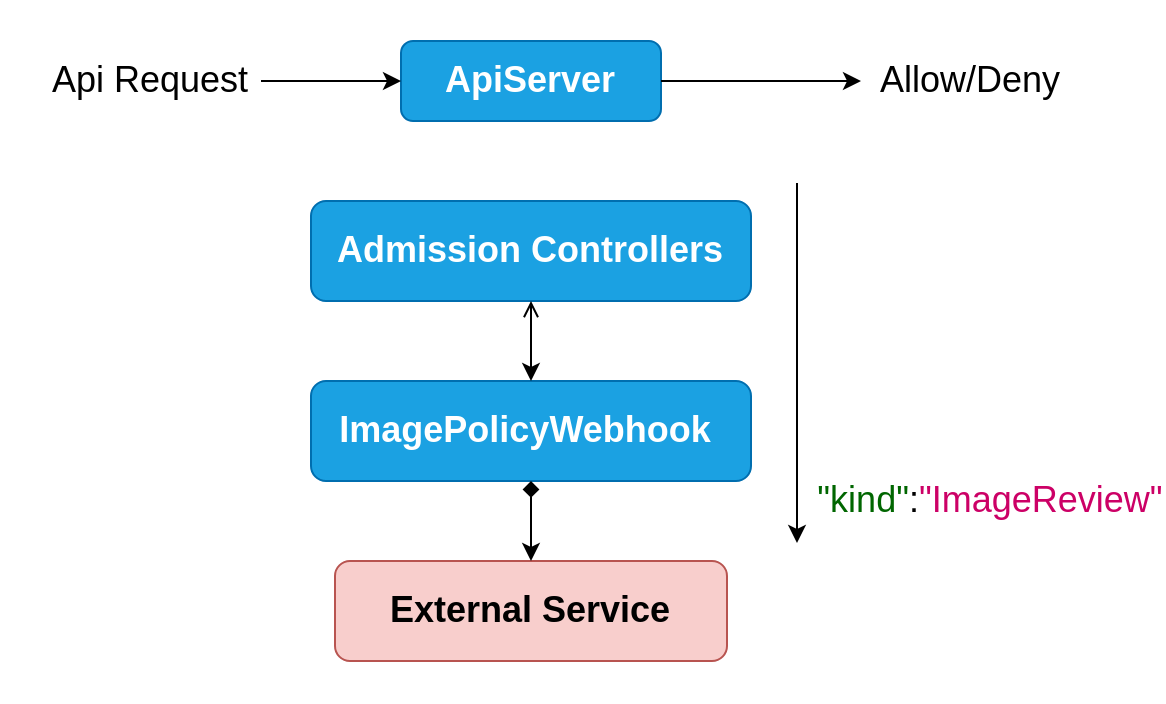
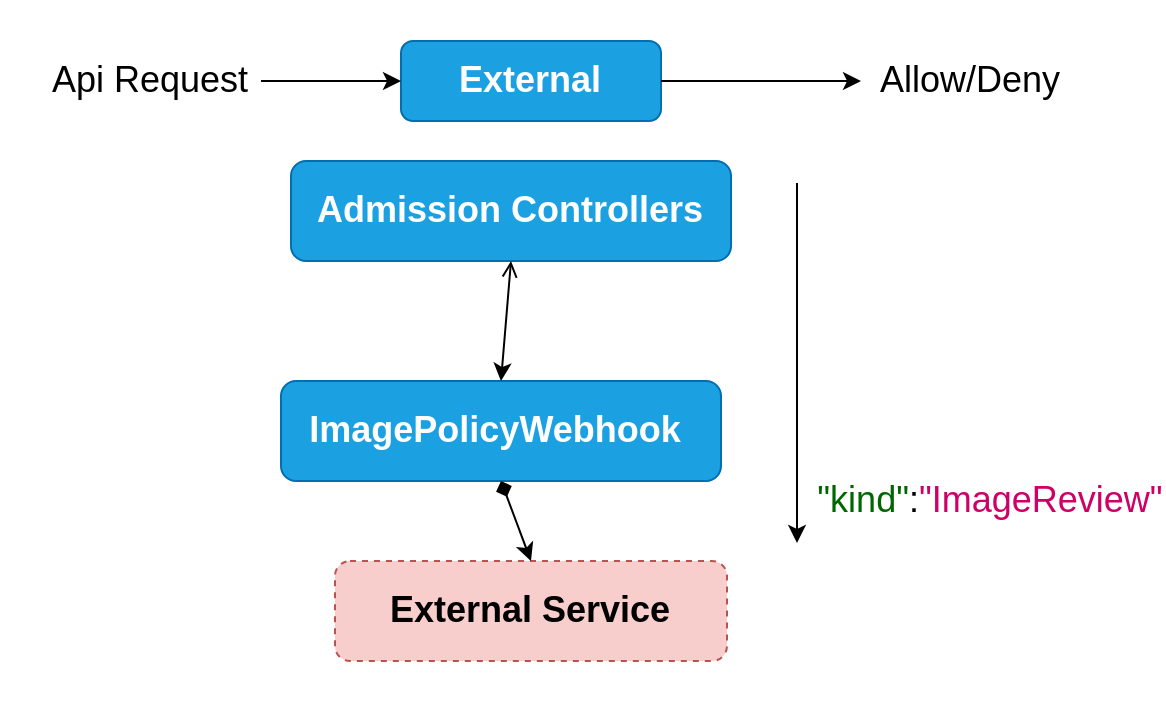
- <mxCell id="2" value="&lt;b&gt;&lt;font style=&quot;font-size: 18px&quot; color=&quot;#ffffff&quot;&gt;ApiServer&lt;/font&gt;&lt;/b&gt;" style="rounded=1;whiteSpace=wrap;html=1;fillColor=#1ba1e2;strokeColor=#006EAF;fontColor=#ffffff;" vertex="1" parent="1"><mxGeometry x="200" y="20" width="130" height="40" as="geometry" /></mxCell>
+ <mxCell id="2" value="&lt;b&gt;&lt;font style=&quot;font-size: 18px&quot; color=&quot;#ffffff&quot;&gt;External&lt;/font&gt;&lt;/b&gt;" style="rounded=1;whiteSpace=wrap;html=1;fillColor=#1ba1e2;strokeColor=#006EAF;fontColor=#ffffff;" vertex="1" parent="1"><mxGeometry x="200" y="20" width="130" height="40" as="geometry" /></mxCell>
- <mxCell id="3" value="&lt;span style=&quot;font-size: 18px&quot;&gt;&lt;b&gt;Admission Controllers&lt;/b&gt;&lt;/span&gt;" style="rounded=1;whiteSpace=wrap;html=1;fillColor=#1ba1e2;strokeColor=#006EAF;fontColor=#ffffff;" vertex="1" parent="1"><mxGeometry x="155" y="100" width="220" height="50" as="geometry" /></mxCell>
+ <mxCell id="3" value="&lt;span style=&quot;font-size: 18px&quot;&gt;&lt;b&gt;Admission Controllers&lt;/b&gt;&lt;/span&gt;" style="rounded=1;whiteSpace=wrap;html=1;fillColor=#1ba1e2;strokeColor=#006EAF;fontColor=#ffffff;" vertex="1" parent="1"><mxGeometry x="145" y="80" width="220" height="50" as="geometry" /></mxCell>
- <mxCell id="4" value="&lt;span style=&quot;font-size: 18px&quot;&gt;&lt;b&gt;ImagePolicyWebhook&amp;nbsp;&lt;/b&gt;&lt;/span&gt;" style="rounded=1;whiteSpace=wrap;html=1;fillColor=#1ba1e2;strokeColor=#006EAF;fontColor=#ffffff;" vertex="1" parent="1"><mxGeometry x="155" y="190" width="220" height="50" as="geometry" /></mxCell>
+ <mxCell id="4" value="&lt;span style=&quot;font-size: 18px&quot;&gt;&lt;b&gt;ImagePolicyWebhook&amp;nbsp;&lt;/b&gt;&lt;/span&gt;" style="rounded=1;whiteSpace=wrap;html=1;fillColor=#1ba1e2;strokeColor=#006EAF;fontColor=#ffffff;" vertex="1" parent="1"><mxGeometry x="140" y="190" width="220" height="50" as="geometry" /></mxCell>
- <mxCell id="5" value="&lt;span style=&quot;font-size: 18px&quot;&gt;&lt;b&gt;External Service&lt;/b&gt;&lt;/span&gt;" style="rounded=1;whiteSpace=wrap;html=1;fillColor=#f8cecc;strokeColor=#b85450;" vertex="1" parent="1"><mxGeometry x="167" y="280" width="196" height="50" as="geometry" /></mxCell>
+ <mxCell id="5" value="&lt;span style=&quot;font-size: 18px&quot;&gt;&lt;b&gt;External Service&lt;/b&gt;&lt;/span&gt;" style="rounded=1;whiteSpace=wrap;html=1;fillColor=#f8cecc;strokeColor=#b85450;dashed=1;" vertex="1" parent="1"><mxGeometry x="167" y="280" width="196" height="50" as="geometry" /></mxCell>
